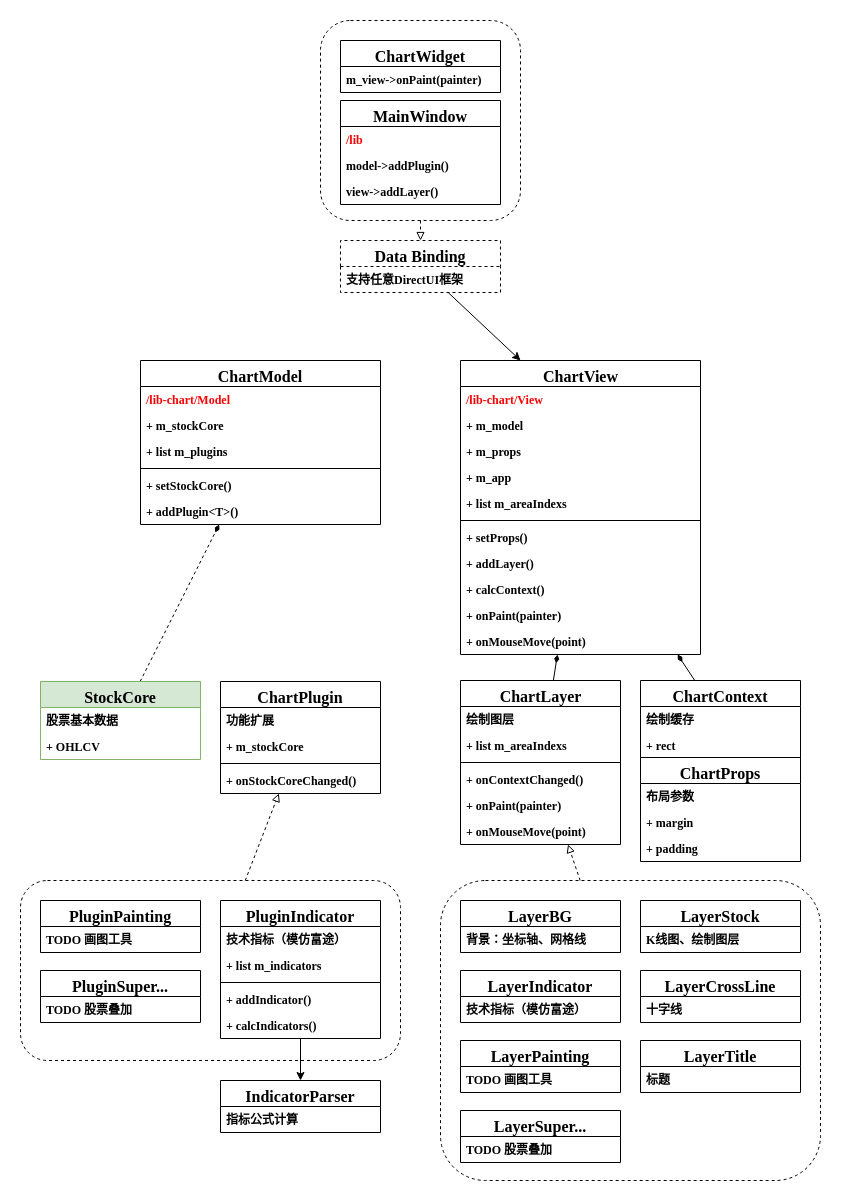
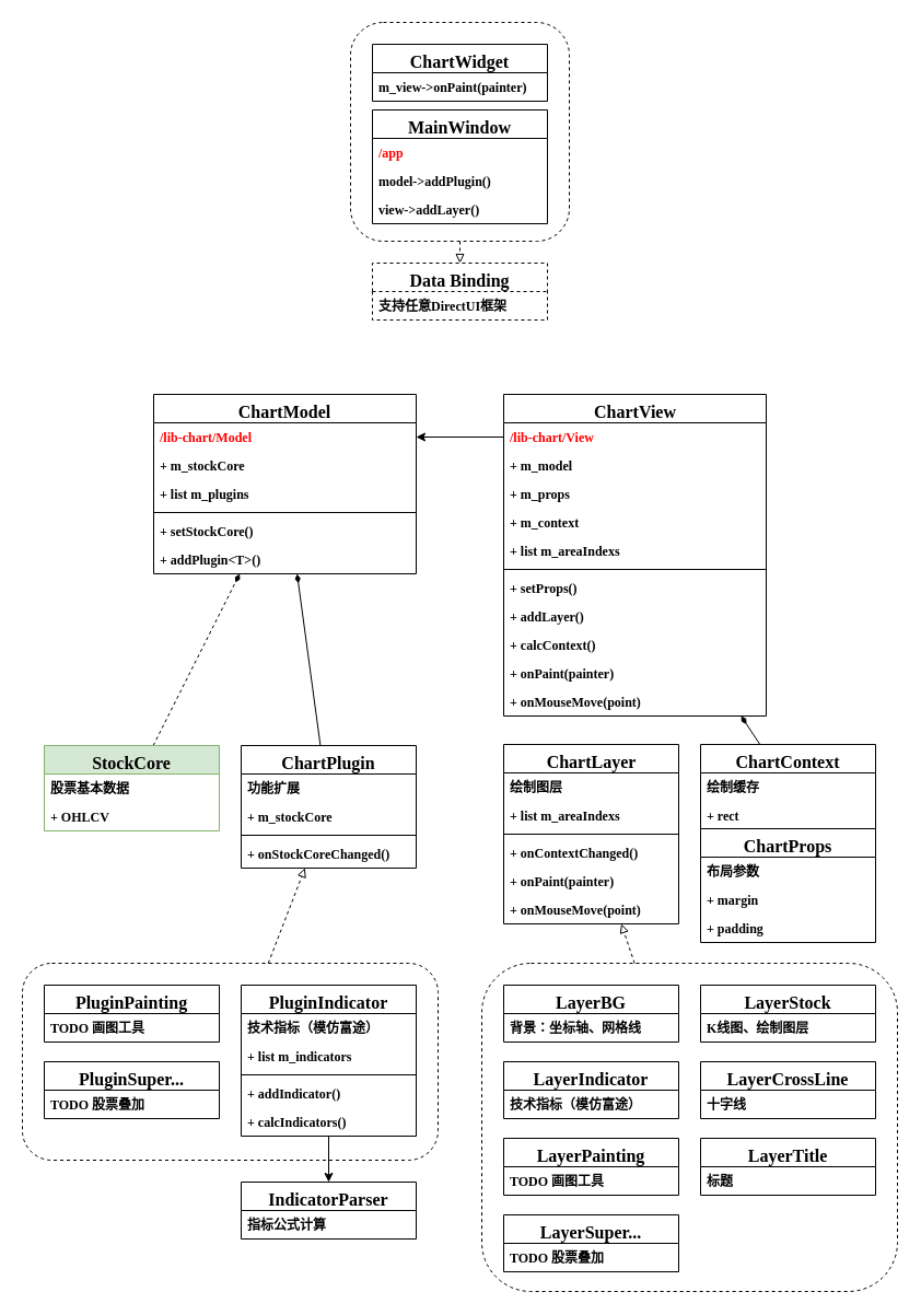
- <mxCell id="84" value="/lib" style="text;align=left;verticalAlign=top;spacingLeft=4;spacingRight=4;overflow=hidden;rotatable=0;points=[[0,0.5],[1,0.5]];portConstraint=eastwest;fontColor=#FF0000;fontFamily=微软雅黑;fontStyle=1" parent="83" vertex="1"><mxGeometry y="26" width="160" height="26" as="geometry" /></mxCell>
+ <mxCell id="84" value="/app" style="text;align=left;verticalAlign=top;spacingLeft=4;spacingRight=4;overflow=hidden;rotatable=0;points=[[0,0.5],[1,0.5]];portConstraint=eastwest;fontColor=#FF0000;fontFamily=微软雅黑;fontStyle=1" parent="83" vertex="1"><mxGeometry y="26" width="160" height="26" as="geometry" /></mxCell>
- <mxCell id="23" style="edgeStyle=none;rounded=0;orthogonalLoop=1;jettySize=auto;html=1;fontColor=#FF0000;entryX=0.25;entryY=0;entryDx=0;entryDy=0;" edge="1" parent="1" source="24" target="36"><mxGeometry relative="1" as="geometry" /></mxCell>
+ <mxCell id="89" style="edgeStyle=none;rounded=0;orthogonalLoop=1;jettySize=auto;html=1;exitX=0;exitY=0.5;exitDx=0;exitDy=0;entryX=1;entryY=0.5;entryDx=0;entryDy=0;fontColor=#FF0000;" edge="1" parent="1" source="37" target="9"><mxGeometry relative="1" as="geometry" /></mxCell>
- <mxCell id="40" value="+ m_app" style="text;align=left;verticalAlign=top;spacingLeft=4;spacingRight=4;overflow=hidden;rotatable=0;points=[[0,0.5],[1,0.5]];portConstraint=eastwest;fontFamily=微软雅黑;fontStyle=1" parent="36" vertex="1"><mxGeometry y="104" width="240" height="26" as="geometry" /></mxCell>
+ <mxCell id="40" value="+ m_context" style="text;align=left;verticalAlign=top;spacingLeft=4;spacingRight=4;overflow=hidden;rotatable=0;points=[[0,0.5],[1,0.5]];portConstraint=eastwest;fontFamily=微软雅黑;fontStyle=1" parent="36" vertex="1"><mxGeometry y="104" width="240" height="26" as="geometry" /></mxCell>
+ <mxCell id="26" style="edgeStyle=none;rounded=0;orthogonalLoop=1;jettySize=auto;html=1;endArrow=diamondThin;endFill=1;fontFamily=微软雅黑;fontStyle=1" parent="1" source="27" target="8" edge="1"><mxGeometry relative="1" as="geometry" /></mxCell>
- <mxCell id="61" style="edgeStyle=none;rounded=0;orthogonalLoop=1;jettySize=auto;html=1;endArrow=diamondThin;endFill=1;fontFamily=微软雅黑;fontStyle=1" parent="1" source="62" target="36" edge="1"><mxGeometry relative="1" as="geometry" /></mxCell>
